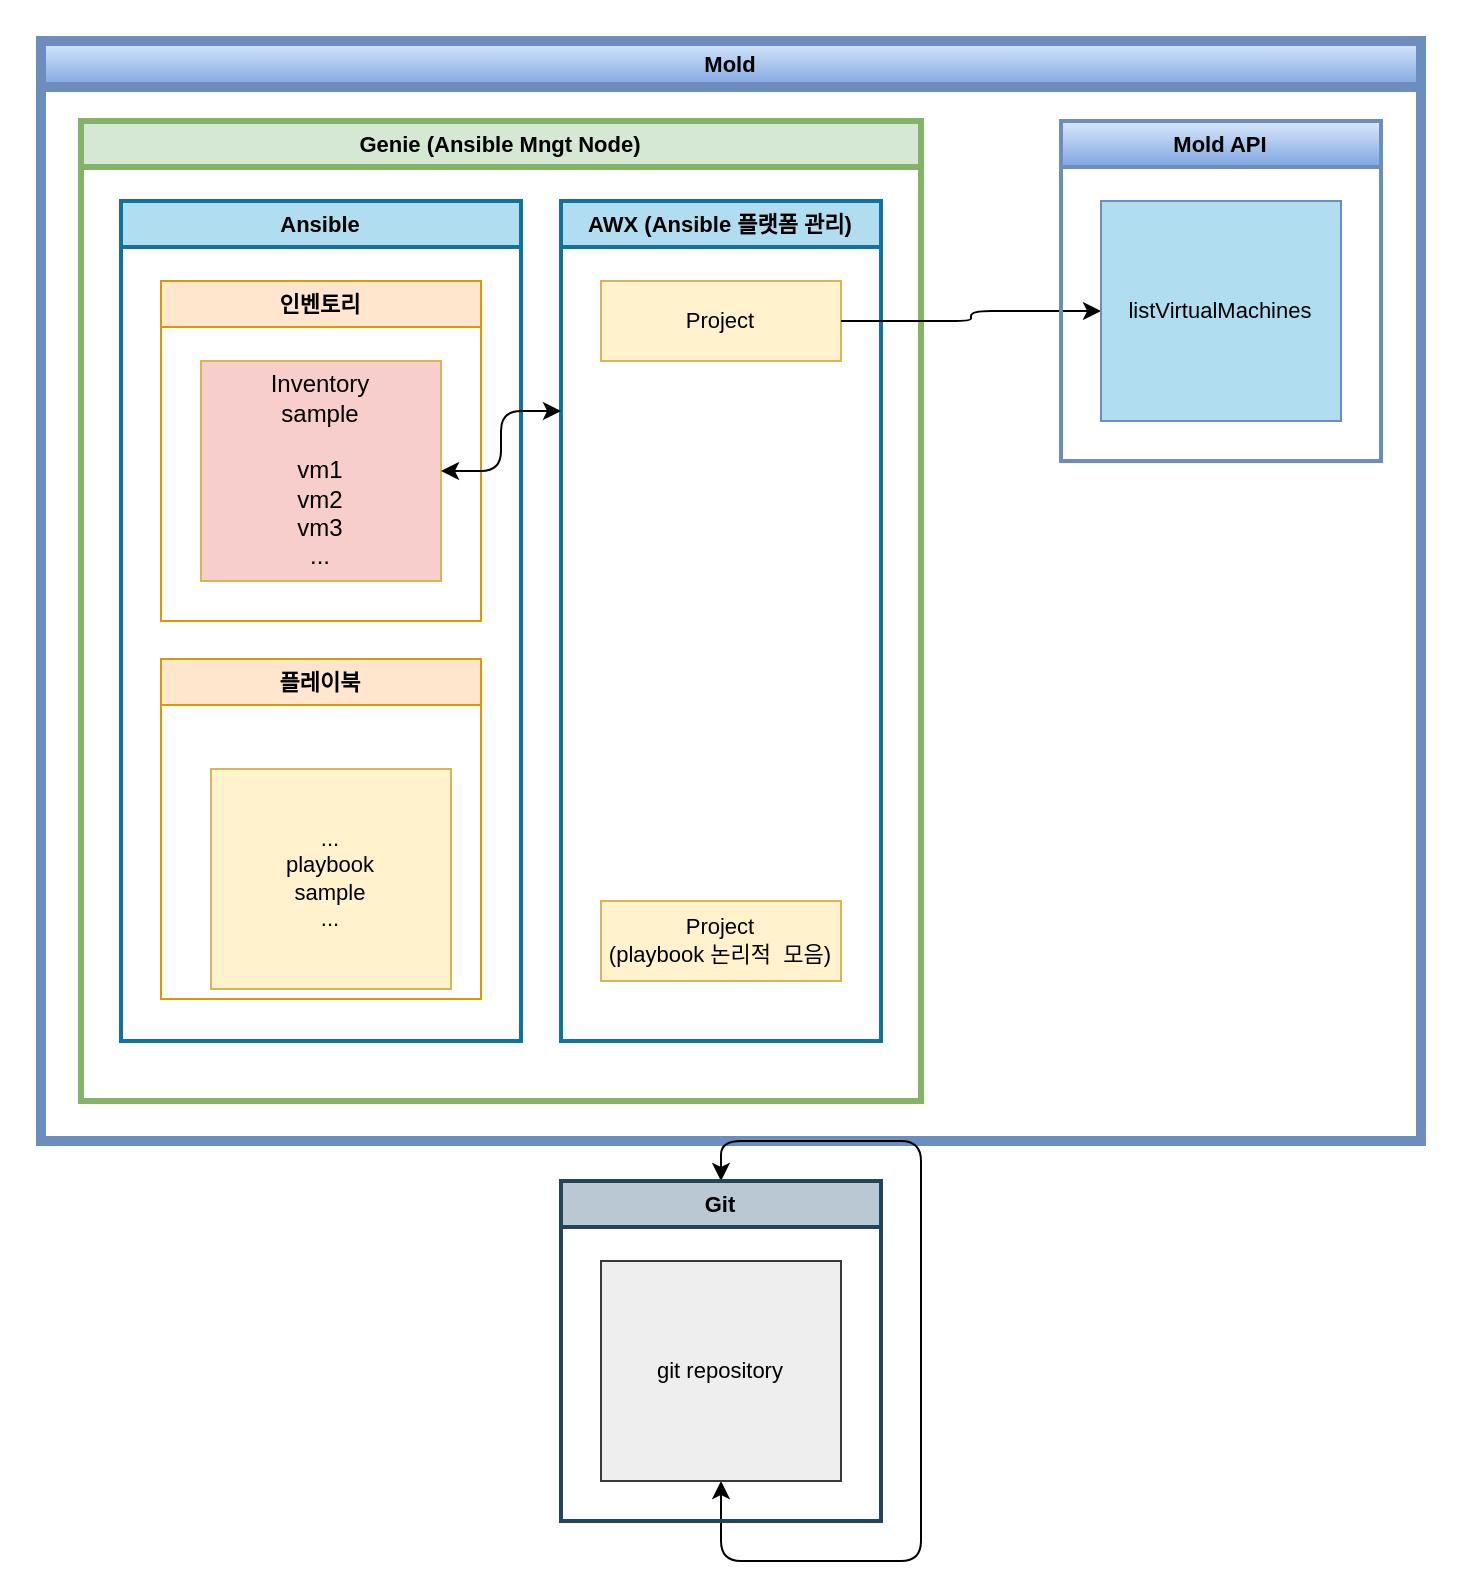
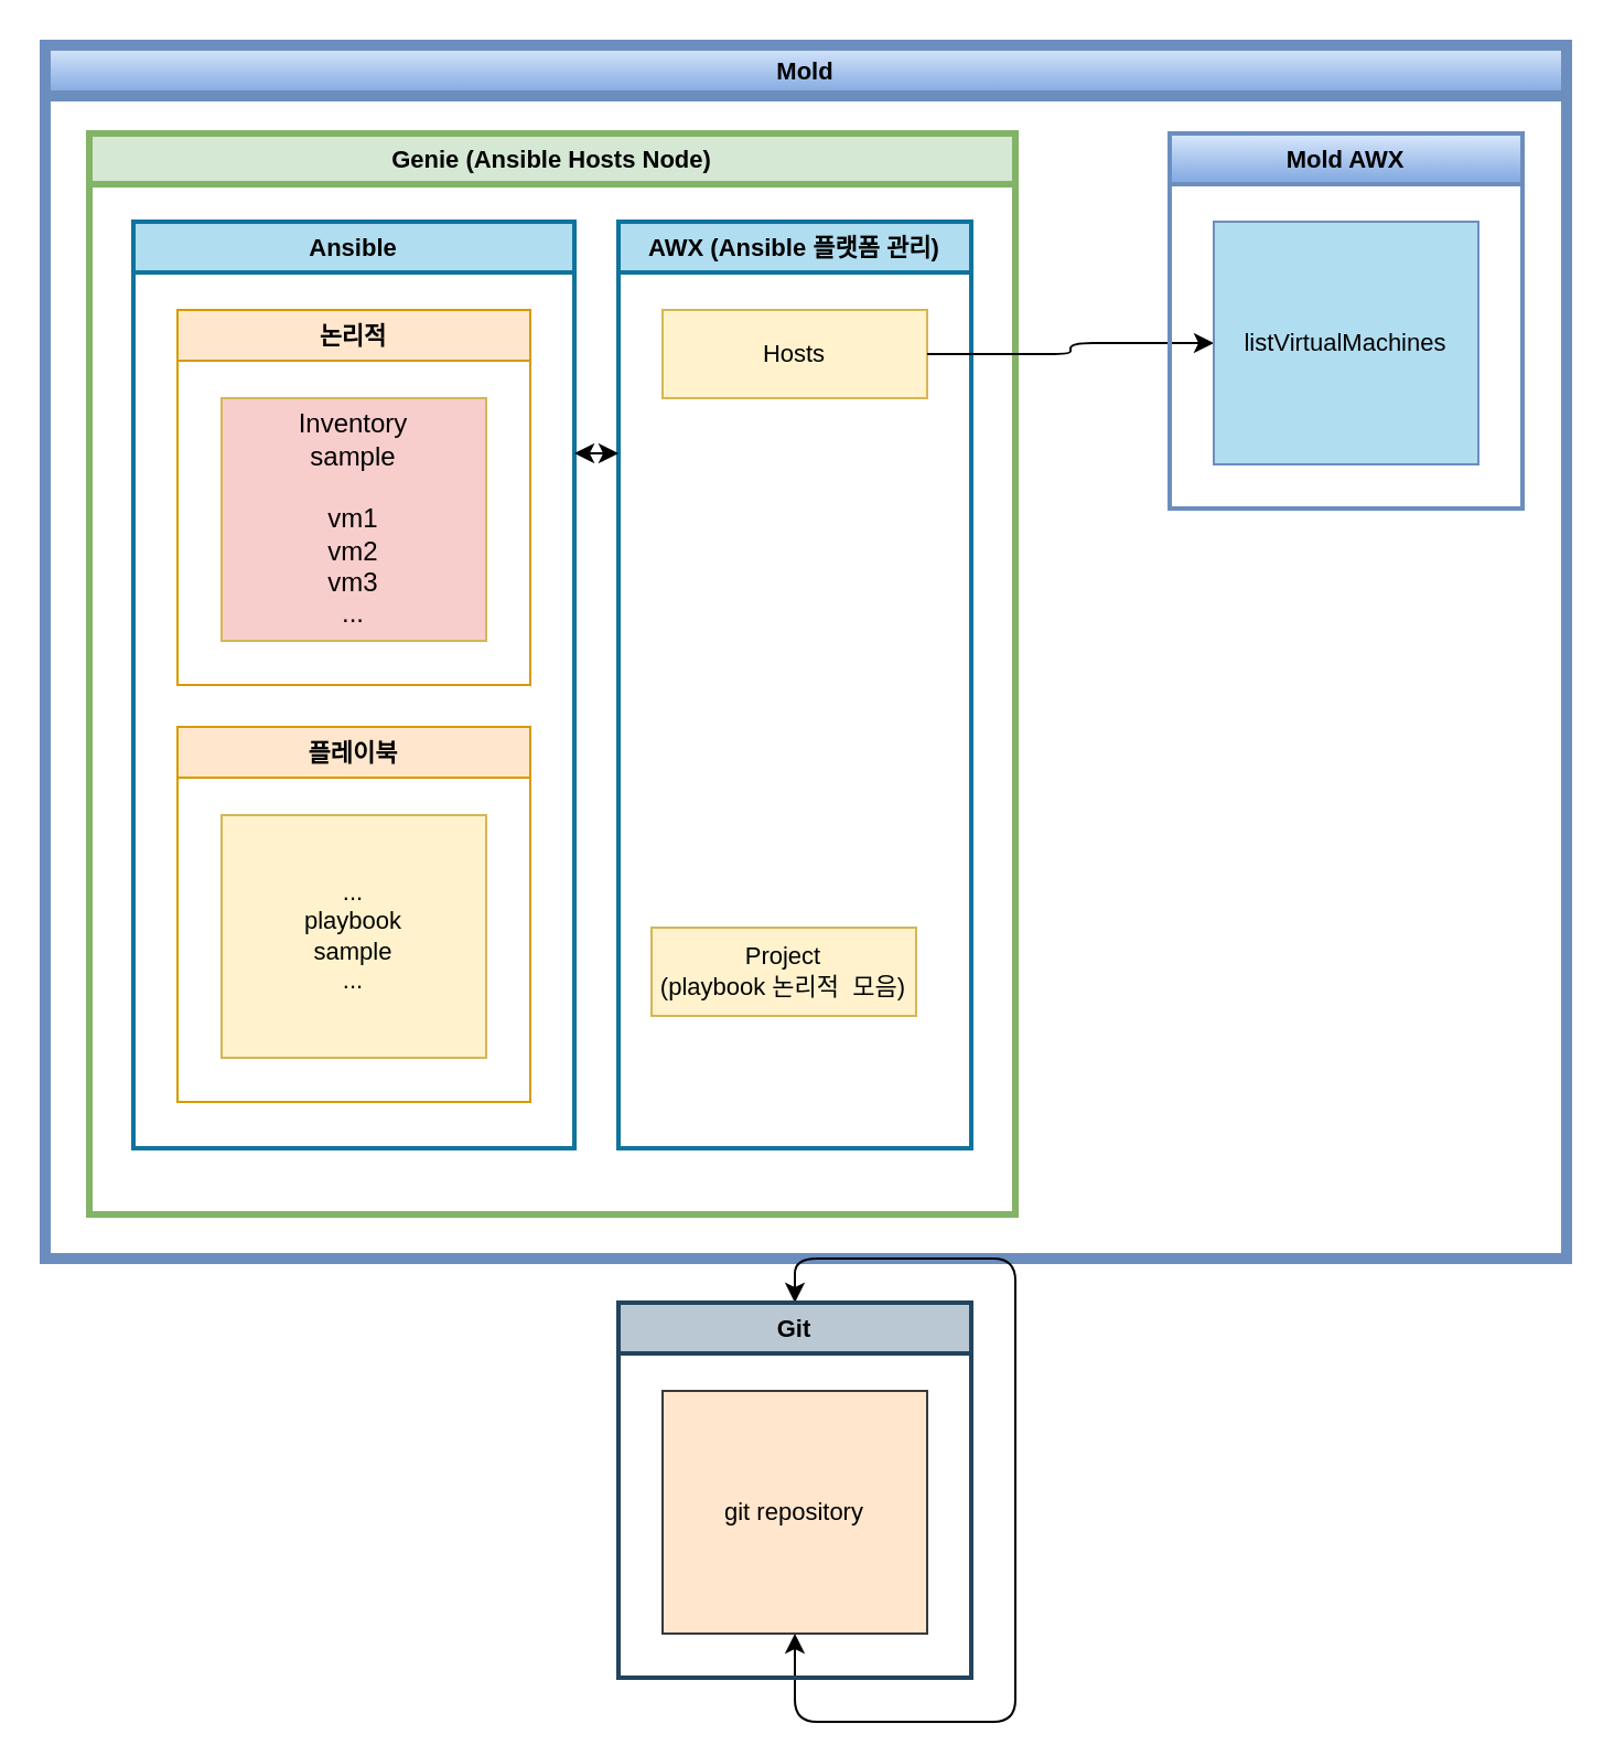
- <mxCell id="3" value="Genie (Ansible Mngt Node)" style="swimlane;fontSize=11;fillColor=#d5e8d4;strokeColor=#82b366;strokeWidth=3;" vertex="1" parent="2"><mxGeometry x="20" y="40" width="420" height="490" as="geometry" /></mxCell>
+ <mxCell id="3" value="Genie (Ansible Hosts Node)" style="swimlane;fontSize=11;fillColor=#d5e8d4;strokeColor=#82b366;strokeWidth=3;" vertex="1" parent="2"><mxGeometry x="20" y="40" width="420" height="490" as="geometry" /></mxCell>
- <mxCell id="14" value="Mold API" style="swimlane;fontSize=11;fillColor=#dae8fc;strokeColor=#6c8ebf;gradientColor=#7ea6e0;strokeWidth=2;" vertex="1" parent="2"><mxGeometry x="510" y="40" width="160" height="170" as="geometry" /></mxCell>
+ <mxCell id="14" value="Mold AWX" style="swimlane;fontSize=11;fillColor=#dae8fc;strokeColor=#6c8ebf;gradientColor=#7ea6e0;strokeWidth=2;" vertex="1" parent="2"><mxGeometry x="510" y="40" width="160" height="170" as="geometry" /></mxCell>
- <mxCell id="8" value="인벤토리" style="swimlane;fontSize=11;fillColor=#ffe6cc;strokeColor=#d79b00;" vertex="1" parent="7"><mxGeometry x="20" y="40" width="160" height="170" as="geometry" /></mxCell>
+ <mxCell id="8" value="논리적" style="swimlane;fontSize=11;fillColor=#ffe6cc;strokeColor=#d79b00;" vertex="1" parent="7"><mxGeometry x="20" y="40" width="160" height="170" as="geometry" /></mxCell>
- <mxCell id="5" value="&lt;div style=&quot;font-size: 11px&quot;&gt;Project&lt;/div&gt;" style="rounded=0;whiteSpace=wrap;html=1;fillColor=#fff2cc;strokeColor=#d6b656;" vertex="1" parent="4"><mxGeometry x="20" y="40" width="120" height="40" as="geometry" /></mxCell>
+ <mxCell id="5" value="&lt;div style=&quot;font-size: 11px&quot;&gt;Hosts&lt;/div&gt;" style="rounded=0;whiteSpace=wrap;html=1;fillColor=#fff2cc;strokeColor=#d6b656;" vertex="1" parent="4"><mxGeometry x="20" y="40" width="120" height="40" as="geometry" /></mxCell>
- <mxCell id="12" style="edgeStyle=orthogonalEdgeStyle;rounded=1;orthogonalLoop=1;jettySize=auto;html=1;exitX=0;exitY=0.25;exitDx=0;exitDy=0;fontSize=11;startArrow=classic;startFill=1;" edge="1" parent="3" source="4" target="9"><mxGeometry relative="1" as="geometry"><mxPoint x="375" y="210" as="sourcePoint" /><mxPoint x="285" y="270" as="targetPoint" /></mxGeometry></mxCell>
+ <mxCell id="12" style="edgeStyle=orthogonalEdgeStyle;rounded=1;orthogonalLoop=1;jettySize=auto;html=1;exitX=0;exitY=0.25;exitDx=0;exitDy=0;entryX=1;entryY=0.25;entryDx=0;entryDy=0;fontSize=11;startArrow=classic;startFill=1;" edge="1" parent="3" source="4" target="7"><mxGeometry relative="1" as="geometry"><mxPoint x="375" y="210" as="sourcePoint" /><mxPoint x="285" y="270" as="targetPoint" /></mxGeometry></mxCell>
- <mxCell id="11" value="&lt;div style=&quot;font-size: 11px&quot;&gt;...&lt;/div&gt;&lt;div style=&quot;font-size: 11px&quot;&gt;playbook&lt;/div&gt;&lt;div style=&quot;font-size: 11px&quot;&gt;sample&lt;/div&gt;&lt;div style=&quot;font-size: 11px&quot;&gt;...&lt;/div&gt;" style="rounded=0;whiteSpace=wrap;html=1;fillColor=#fff2cc;strokeColor=#d6b656;" vertex="1" parent="10"><mxGeometry x="25" y="55" width="120" height="110" as="geometry" /></mxCell>
+ <mxCell id="11" value="&lt;div style=&quot;font-size: 11px&quot;&gt;...&lt;/div&gt;&lt;div style=&quot;font-size: 11px&quot;&gt;playbook&lt;/div&gt;&lt;div style=&quot;font-size: 11px&quot;&gt;sample&lt;/div&gt;&lt;div style=&quot;font-size: 11px&quot;&gt;...&lt;/div&gt;" style="rounded=0;whiteSpace=wrap;html=1;fillColor=#fff2cc;strokeColor=#d6b656;" vertex="1" parent="10"><mxGeometry x="20" y="40" width="120" height="110" as="geometry" /></mxCell>
- <mxCell id="6" value="&lt;div style=&quot;font-size: 11px&quot;&gt;Project&lt;br&gt;(playbook 논리적&amp;nbsp; 모음)&lt;/div&gt;" style="rounded=0;whiteSpace=wrap;html=1;fillColor=#fff2cc;strokeColor=#d6b656;" vertex="1" parent="4"><mxGeometry x="20" y="350" width="120" height="40" as="geometry" /></mxCell>
+ <mxCell id="6" value="&lt;div style=&quot;font-size: 11px&quot;&gt;Project&lt;br&gt;(playbook 논리적&amp;nbsp; 모음)&lt;/div&gt;" style="rounded=0;whiteSpace=wrap;html=1;fillColor=#fff2cc;strokeColor=#d6b656;" vertex="1" parent="4"><mxGeometry x="15" y="320" width="120" height="40" as="geometry" /></mxCell>
- <mxCell id="18" value="&lt;div style=&quot;font-size: 11px&quot;&gt;git repository&lt;/div&gt;" style="rounded=0;whiteSpace=wrap;html=1;fillColor=#eeeeee;strokeColor=#36393d;" vertex="1" parent="17"><mxGeometry x="20" y="40" width="120" height="110" as="geometry" /></mxCell>
+ <mxCell id="18" value="&lt;div style=&quot;font-size: 11px&quot;&gt;git repository&lt;/div&gt;" style="rounded=0;whiteSpace=wrap;html=1;fillColor=#ffe6cc;strokeColor=#36393d;" vertex="1" parent="17"><mxGeometry x="20" y="40" width="120" height="110" as="geometry" /></mxCell>
